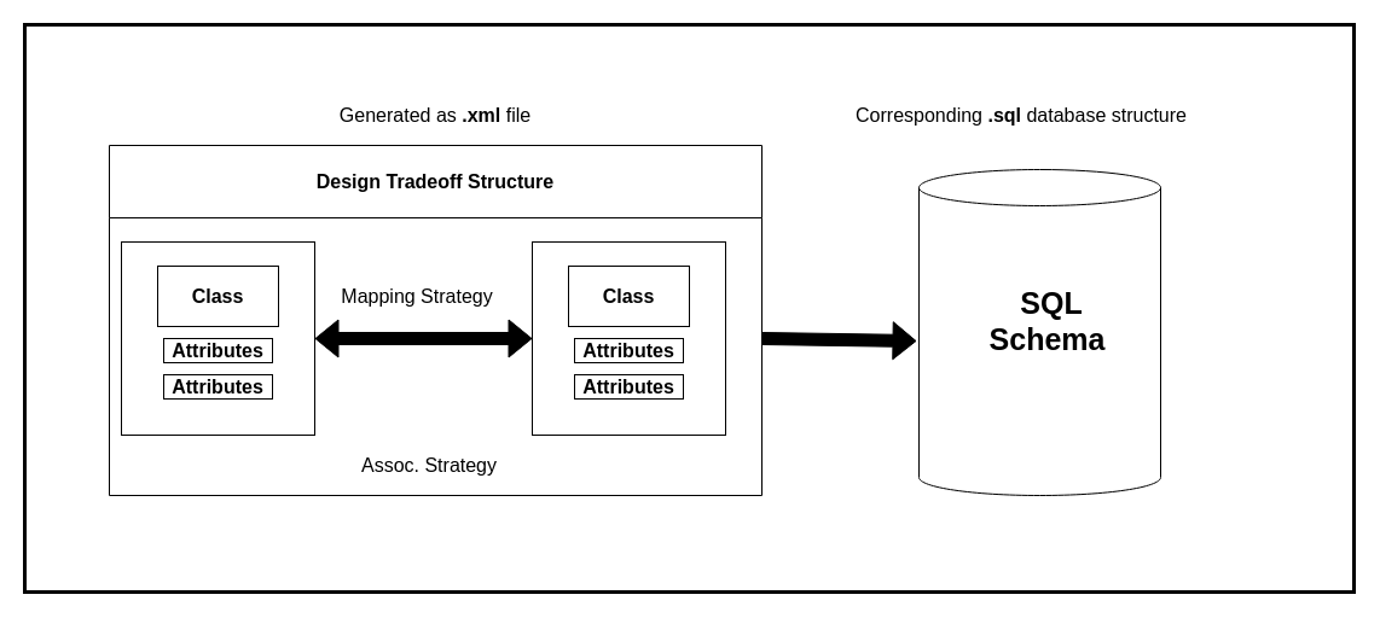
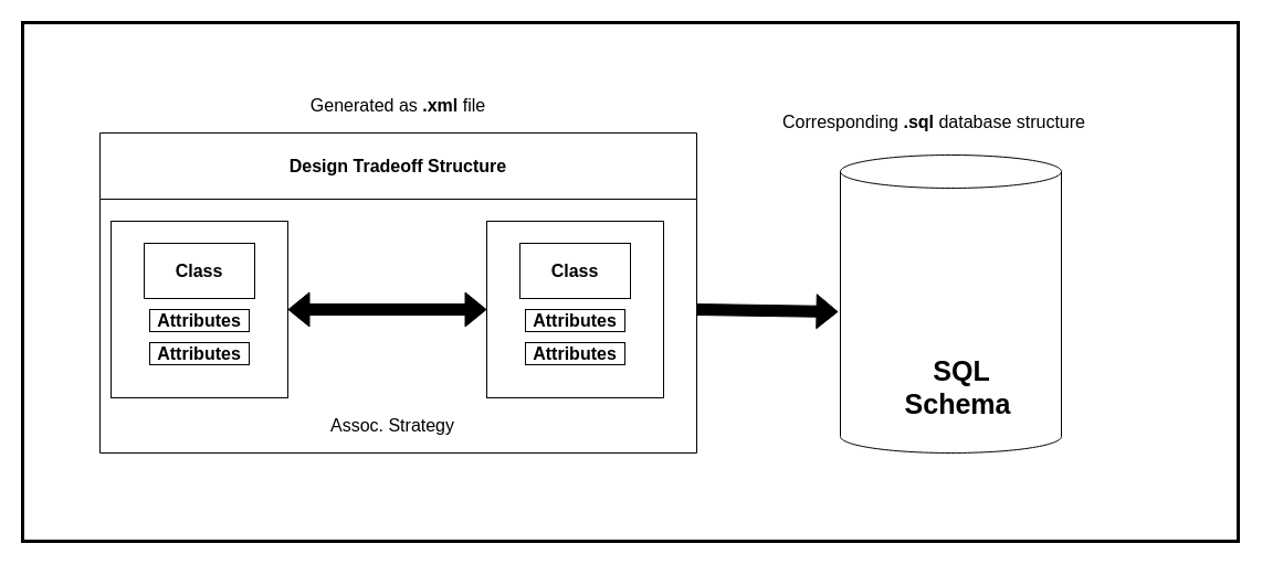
- <mxCell id="16" value="Corresponding&amp;nbsp;&lt;b&gt;.sql&lt;/b&gt;&amp;nbsp;database structure" style="text;html=1;strokeColor=none;fillColor=none;align=center;verticalAlign=middle;whiteSpace=wrap;rounded=0;fontSize=16;" vertex="1" parent="1"><mxGeometry x="675" y="80" width="340" height="30" as="geometry" /></mxCell>
+ <mxCell id="16" value="Corresponding&amp;nbsp;&lt;b&gt;.sql&lt;/b&gt;&amp;nbsp;database structure" style="text;html=1;strokeColor=none;fillColor=none;align=center;verticalAlign=middle;whiteSpace=wrap;rounded=0;fontSize=16;" vertex="1" parent="1"><mxGeometry x="675" y="95" width="340" height="30" as="geometry" /></mxCell>
- <mxCell id="12" value="Mapping Strategy" style="text;html=1;strokeColor=none;fillColor=none;align=center;verticalAlign=middle;whiteSpace=wrap;rounded=0;fontSize=16;" vertex="1" parent="2"><mxGeometry x="190" y="110" width="130" height="30" as="geometry" /></mxCell>
- <mxCell id="17" value="&lt;b style=&quot;font-size: 25px;&quot;&gt;SQL&lt;br&gt;Schema&amp;nbsp;&lt;/b&gt;" style="text;html=1;strokeColor=none;fillColor=none;align=center;verticalAlign=middle;whiteSpace=wrap;rounded=0;fontSize=16;" vertex="1" parent="1"><mxGeometry x="810" y="250" width="120" height="30" as="geometry" /></mxCell>
+ <mxCell id="17" value="&lt;b style=&quot;font-size: 25px;&quot;&gt;SQL&lt;br&gt;Schema&amp;nbsp;&lt;/b&gt;" style="text;html=1;strokeColor=none;fillColor=none;align=center;verticalAlign=middle;whiteSpace=wrap;rounded=0;fontSize=16;" vertex="1" parent="1"><mxGeometry x="810" y="335" width="120" height="30" as="geometry" /></mxCell>
